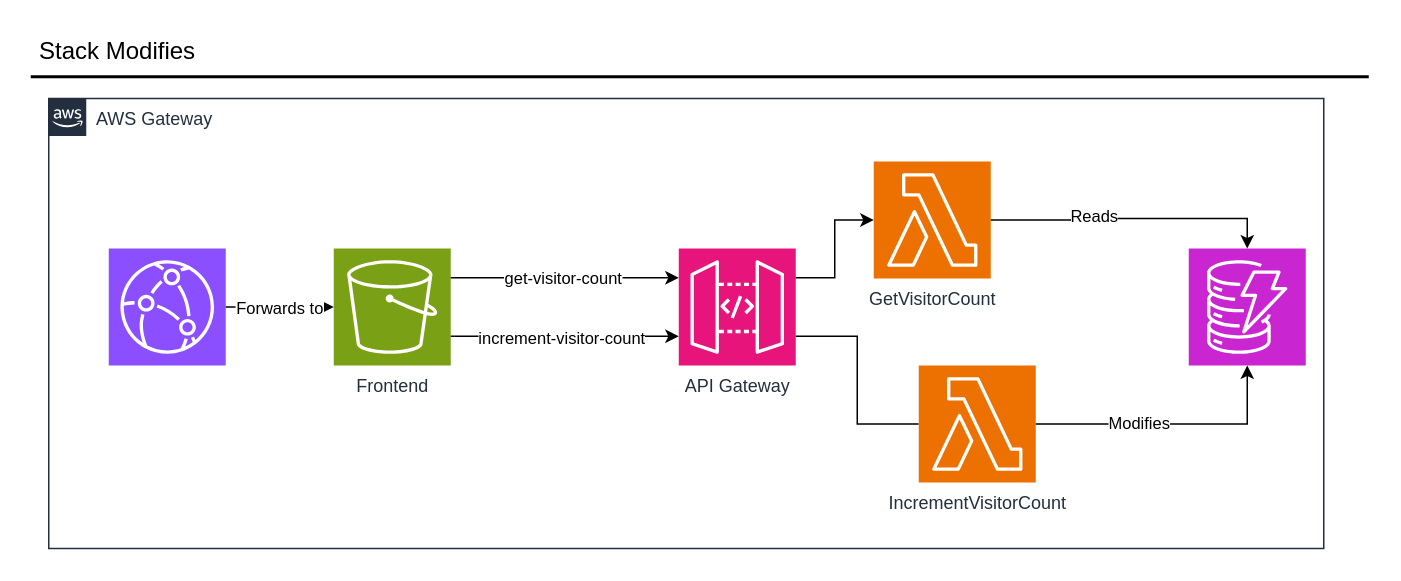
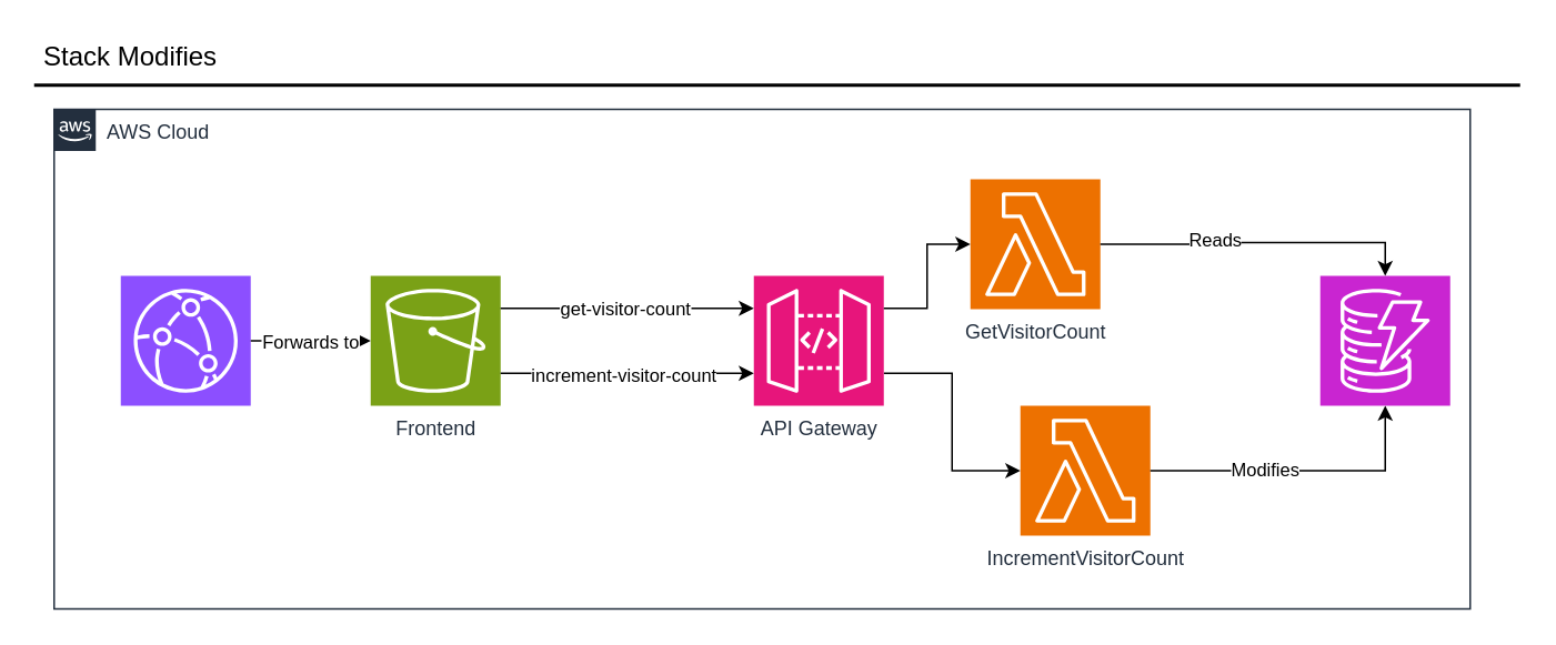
- <mxCell id="4" value="AWS Gateway" style="points=[[0,0],[0.25,0],[0.5,0],[0.75,0],[1,0],[1,0.25],[1,0.5],[1,0.75],[1,1],[0.75,1],[0.5,1],[0.25,1],[0,1],[0,0.75],[0,0.5],[0,0.25]];outlineConnect=0;gradientColor=none;html=1;whiteSpace=wrap;fontSize=12;fontStyle=0;container=1;pointerEvents=0;collapsible=0;recursiveResize=0;shape=mxgraph.aws4.group;grIcon=mxgraph.aws4.group_aws_cloud_alt;strokeColor=#232F3E;fillColor=none;verticalAlign=top;align=left;spacingLeft=30;fontColor=#232F3E;dashed=0;" parent="1" vertex="1"><mxGeometry x="32" y="65" width="850" height="300" as="geometry" /></mxCell>
+ <mxCell id="4" value="AWS Cloud" style="points=[[0,0],[0.25,0],[0.5,0],[0.75,0],[1,0],[1,0.25],[1,0.5],[1,0.75],[1,1],[0.75,1],[0.5,1],[0.25,1],[0,1],[0,0.75],[0,0.5],[0,0.25]];outlineConnect=0;gradientColor=none;html=1;whiteSpace=wrap;fontSize=12;fontStyle=0;container=1;pointerEvents=0;collapsible=0;recursiveResize=0;shape=mxgraph.aws4.group;grIcon=mxgraph.aws4.group_aws_cloud_alt;strokeColor=#232F3E;fillColor=none;verticalAlign=top;align=left;spacingLeft=30;fontColor=#232F3E;dashed=0;" parent="1" vertex="1"><mxGeometry x="32" y="65" width="850" height="300" as="geometry" /></mxCell>
- <mxCell id="6" style="edgeStyle=orthogonalEdgeStyle;rounded=0;orthogonalLoop=1;jettySize=auto;html=1;exitX=1;exitY=0.75;exitDx=0;exitDy=0;exitPerimeter=0;endArrow=none;" edge="1" parent="4" source="7" target="17"><mxGeometry relative="1" as="geometry" /></mxCell>
+ <mxCell id="6" style="edgeStyle=orthogonalEdgeStyle;rounded=0;orthogonalLoop=1;jettySize=auto;html=1;exitX=1;exitY=0.75;exitDx=0;exitDy=0;exitPerimeter=0;" edge="1" parent="4" source="7" target="17"><mxGeometry relative="1" as="geometry" /></mxCell>
